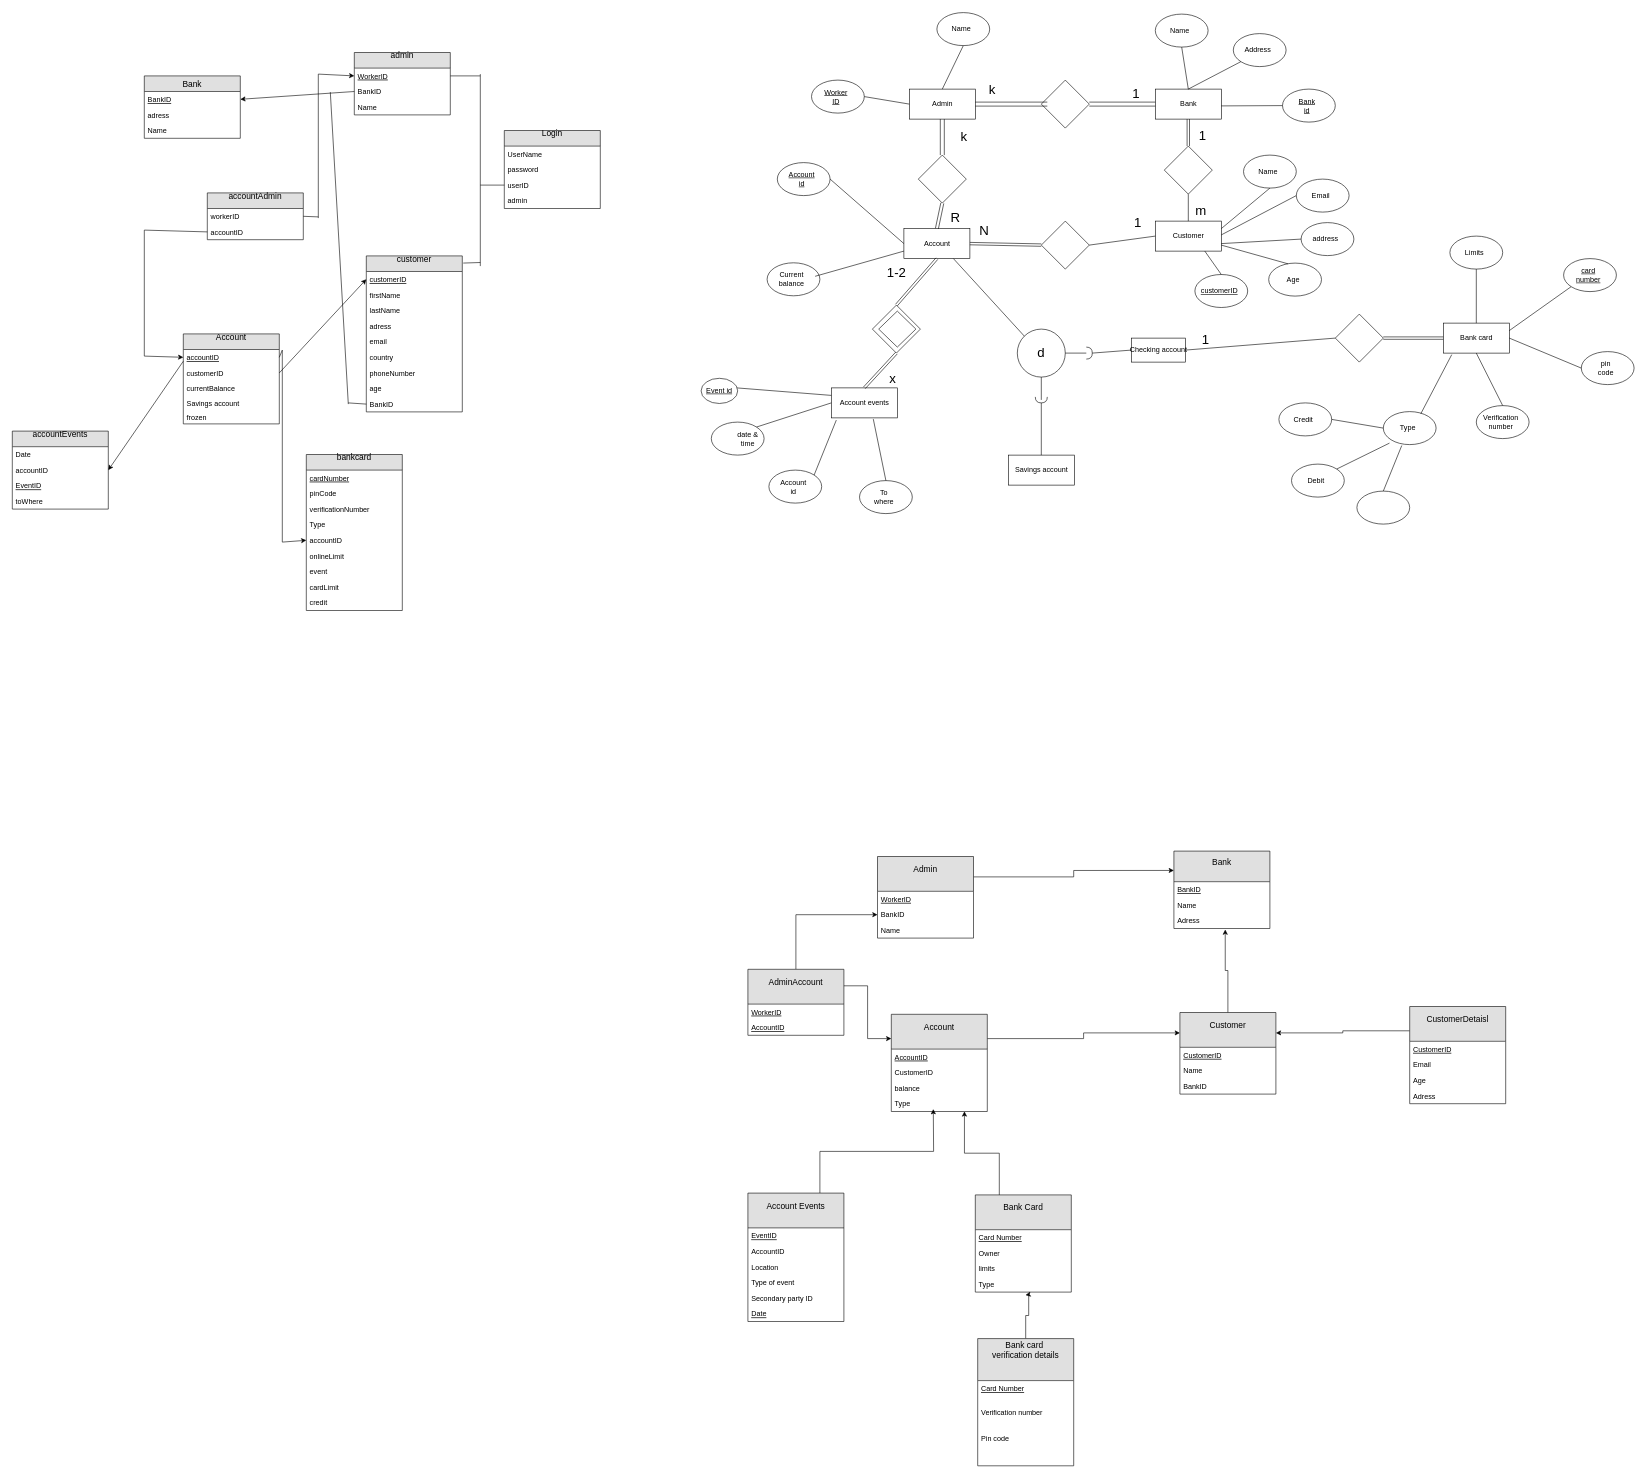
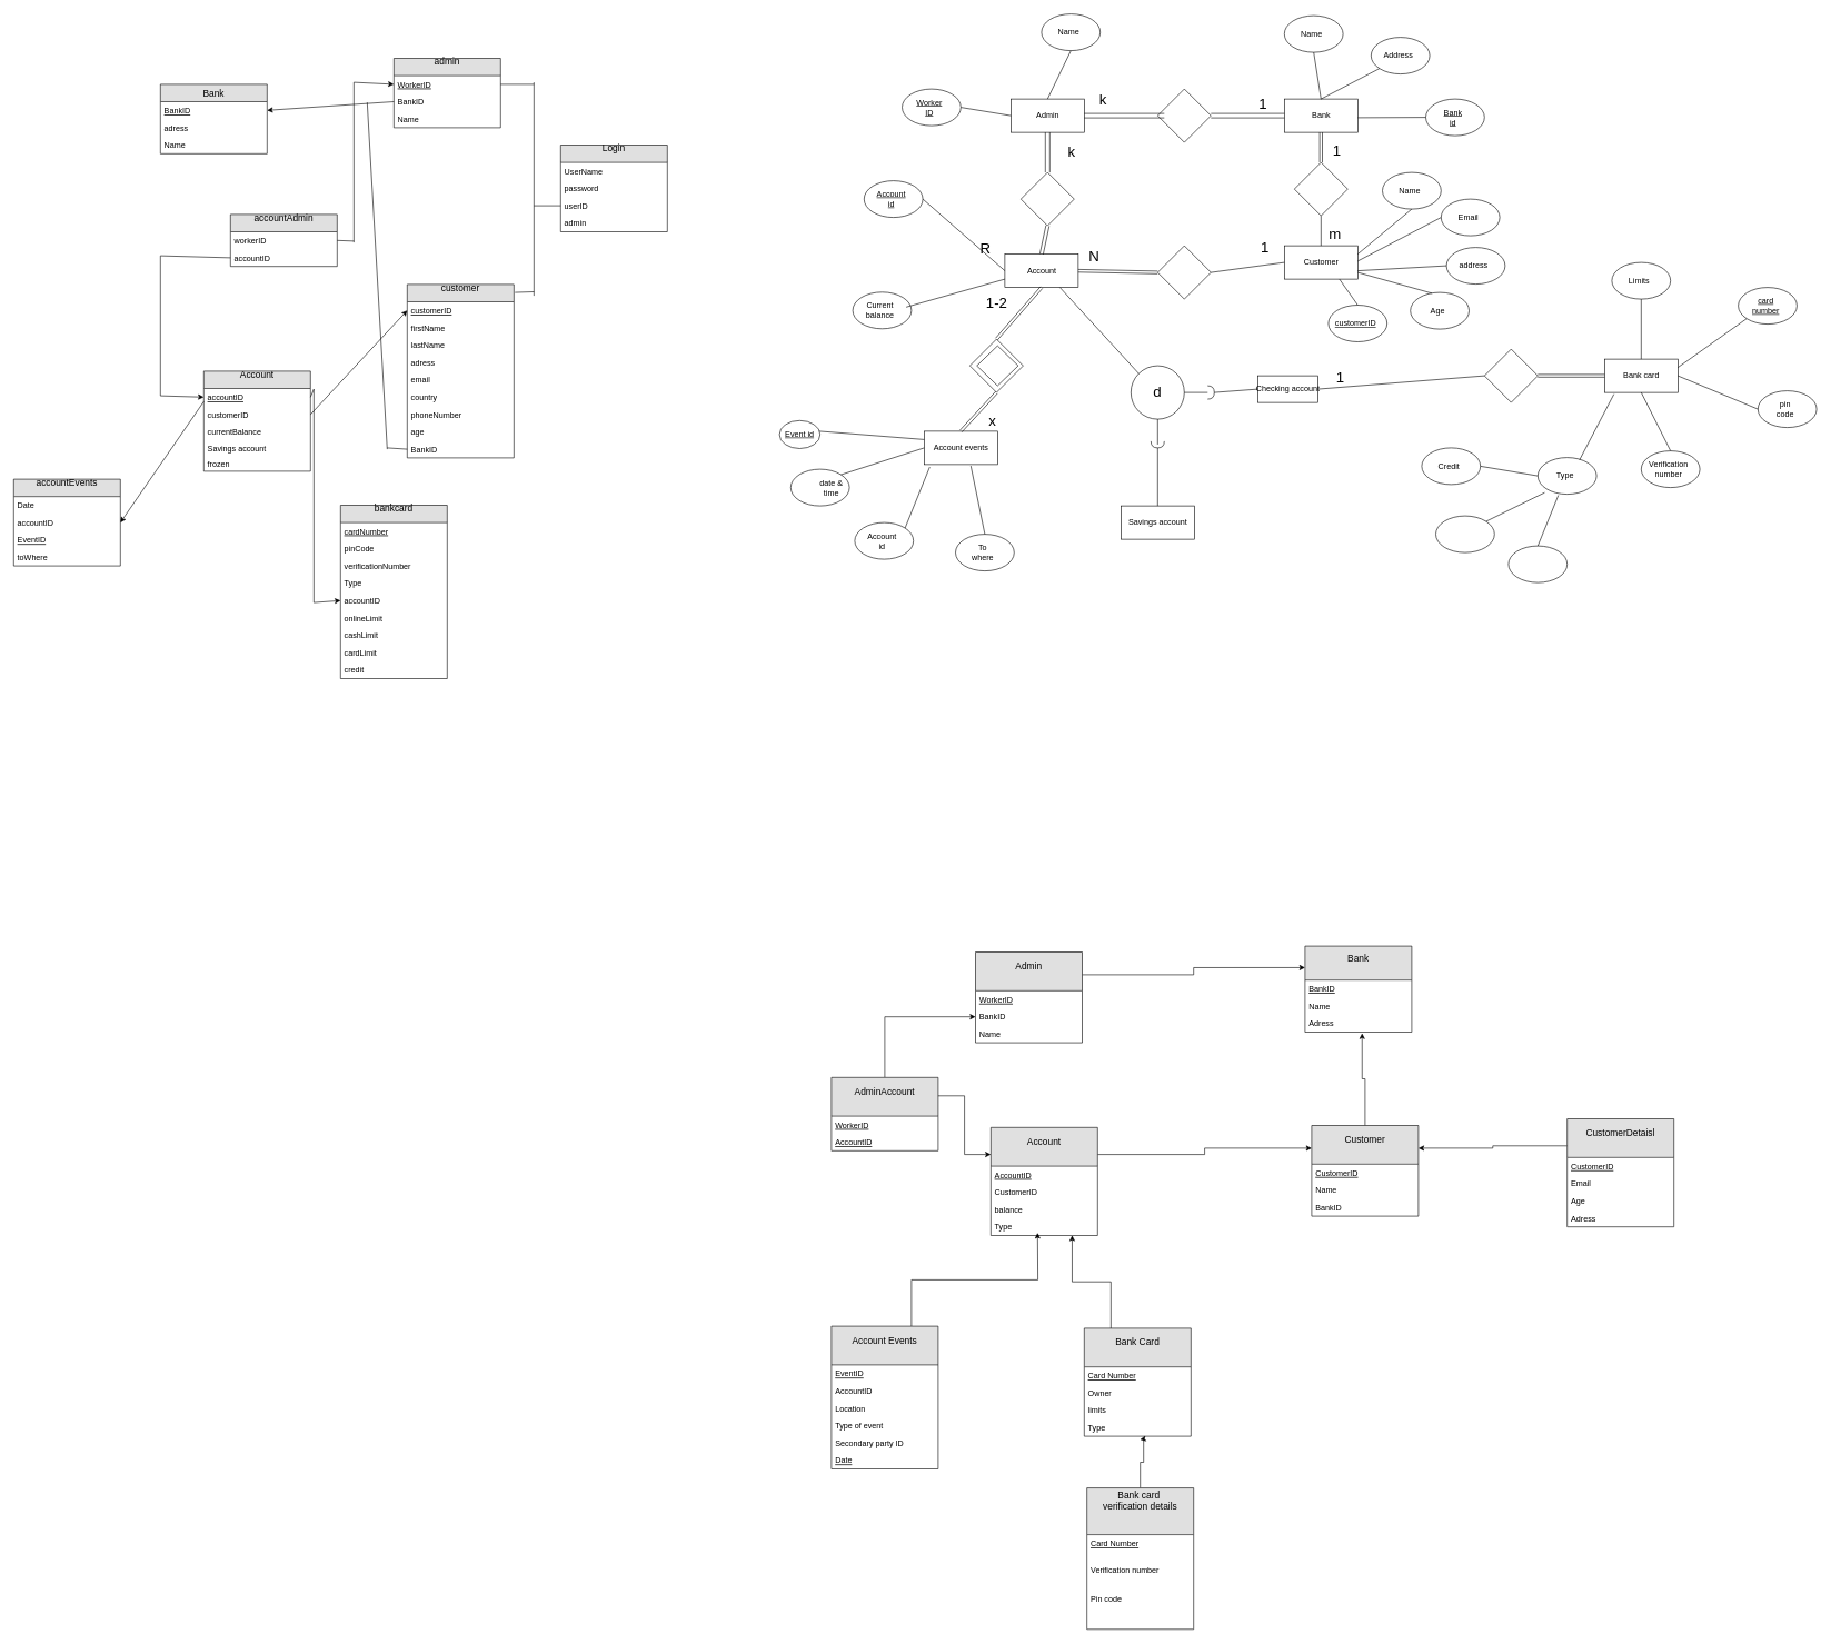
- <mxCell id="142" value="R&lt;br&gt;" parent="1" vertex="1" style="text;html=1;resizable=0;points=[];autosize=1;align=left;verticalAlign=top;spacingTop=-4;fontSize=22;"><mxGeometry as="geometry" height="30" width="30" y="347" x="1582" /></mxCell>
+ <mxCell id="142" value="R&lt;br&gt;" parent="1" vertex="1" style="text;html=1;resizable=0;points=[];autosize=1;align=left;verticalAlign=top;spacingTop=-4;fontSize=22;"><mxGeometry x="1467" y="357" as="geometry" height="30" width="30" /></mxCell>
- <mxCell id="96" value="Debit&lt;br&gt;" parent="1" vertex="1" style="text;html=1;strokeColor=none;fillColor=none;align=center;verticalAlign=middle;whiteSpace=wrap;rounded=0;"><mxGeometry as="geometry" height="20" width="40" y="790.5" x="2173" /></mxCell>
- <mxCell id="207" value="event" parent="200" vertex="1" style="text;strokeColor=none;fillColor=none;spacingLeft=4;spacingRight=4;overflow=hidden;rotatable=0;points=[[0,0.5],[1,0.5]];portConstraint=eastwest;fontSize=12;"><mxGeometry as="geometry" height="26" width="160" y="182" /></mxCell>
+ <mxCell id="207" value="cashLimit" parent="200" vertex="1" style="text;strokeColor=none;fillColor=none;spacingLeft=4;spacingRight=4;overflow=hidden;rotatable=0;points=[[0,0.5],[1,0.5]];portConstraint=eastwest;fontSize=12;"><mxGeometry as="geometry" height="26" width="160" y="182" /></mxCell>
